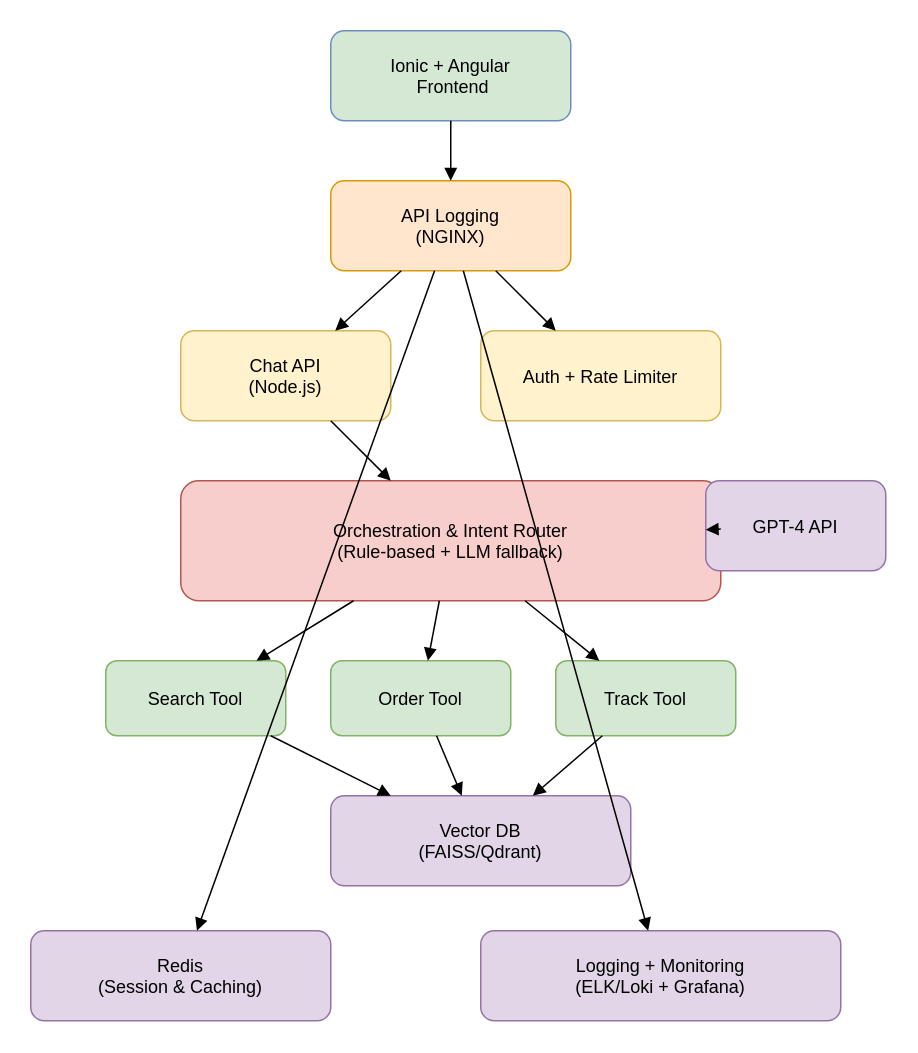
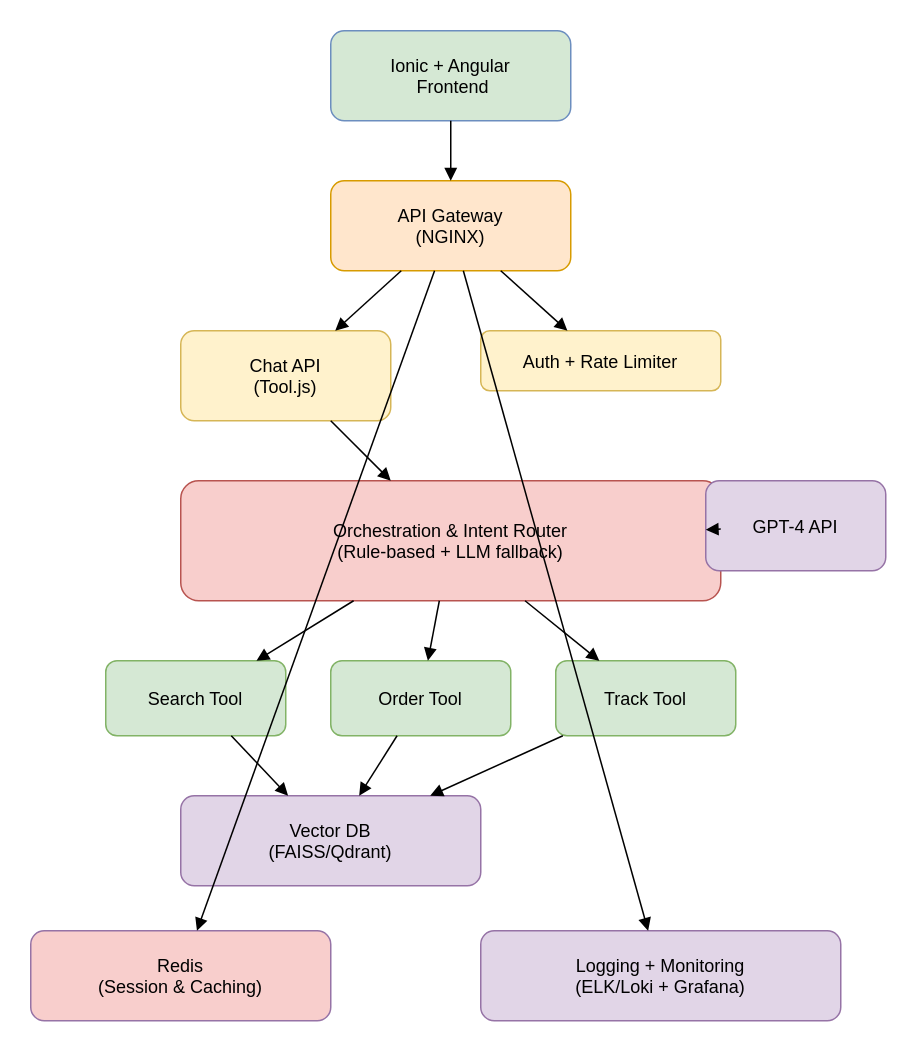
- <mxCell id="3" value="API Logging&#10;(NGINX)" style="rounded=1;fillColor=#ffe6cc;strokeColor=#d79b00;" vertex="1" parent="1"><mxGeometry x="220" y="120" width="160" height="60" as="geometry" /></mxCell>
+ <mxCell id="3" value="API Gateway&#10;(NGINX)" style="rounded=1;fillColor=#ffe6cc;strokeColor=#d79b00;" vertex="1" parent="1"><mxGeometry x="220" y="120" width="160" height="60" as="geometry" /></mxCell>
- <mxCell id="4" value="Chat API&#10;(Node.js)" style="rounded=1;fillColor=#fff2cc;strokeColor=#d6b656;" vertex="1" parent="1"><mxGeometry x="120" y="220" width="140" height="60" as="geometry" /></mxCell>
+ <mxCell id="4" value="Chat API&#10;(Tool.js)" style="rounded=1;fillColor=#fff2cc;strokeColor=#d6b656;" vertex="1" parent="1"><mxGeometry x="120" y="220" width="140" height="60" as="geometry" /></mxCell>
- <mxCell id="5" value="Auth + Rate Limiter" style="rounded=1;fillColor=#fff2cc;strokeColor=#d6b656;" vertex="1" parent="1"><mxGeometry x="320" y="220" width="160" height="60" as="geometry" /></mxCell>
+ <mxCell id="5" value="Auth + Rate Limiter" style="rounded=1;fillColor=#fff2cc;strokeColor=#d6b656;" vertex="1" parent="1"><mxGeometry x="320" y="220" width="160" height="40" as="geometry" /></mxCell>
- <mxCell id="10" value="Vector DB&#10;(FAISS/Qdrant)" style="rounded=1;fillColor=#e1d5e7;strokeColor=#9673a6;" vertex="1" parent="1"><mxGeometry x="220" y="530" width="200" height="60" as="geometry" /></mxCell>
+ <mxCell id="10" value="Vector DB&#10;(FAISS/Qdrant)" style="rounded=1;fillColor=#e1d5e7;strokeColor=#9673a6;" vertex="1" parent="1"><mxGeometry x="120" y="530" width="200" height="60" as="geometry" /></mxCell>
- <mxCell id="12" value="Redis&#10;(Session &amp; Caching)" style="rounded=1;fillColor=#e1d5e7;strokeColor=#9673a6;" vertex="1" parent="1"><mxGeometry x="20" y="620" width="200" height="60" as="geometry" /></mxCell>
+ <mxCell id="12" value="Redis&#10;(Session &amp; Caching)" style="rounded=1;fillColor=#f8cecc;strokeColor=#9673a6;" vertex="1" parent="1"><mxGeometry x="20" y="620" width="200" height="60" as="geometry" /></mxCell>
